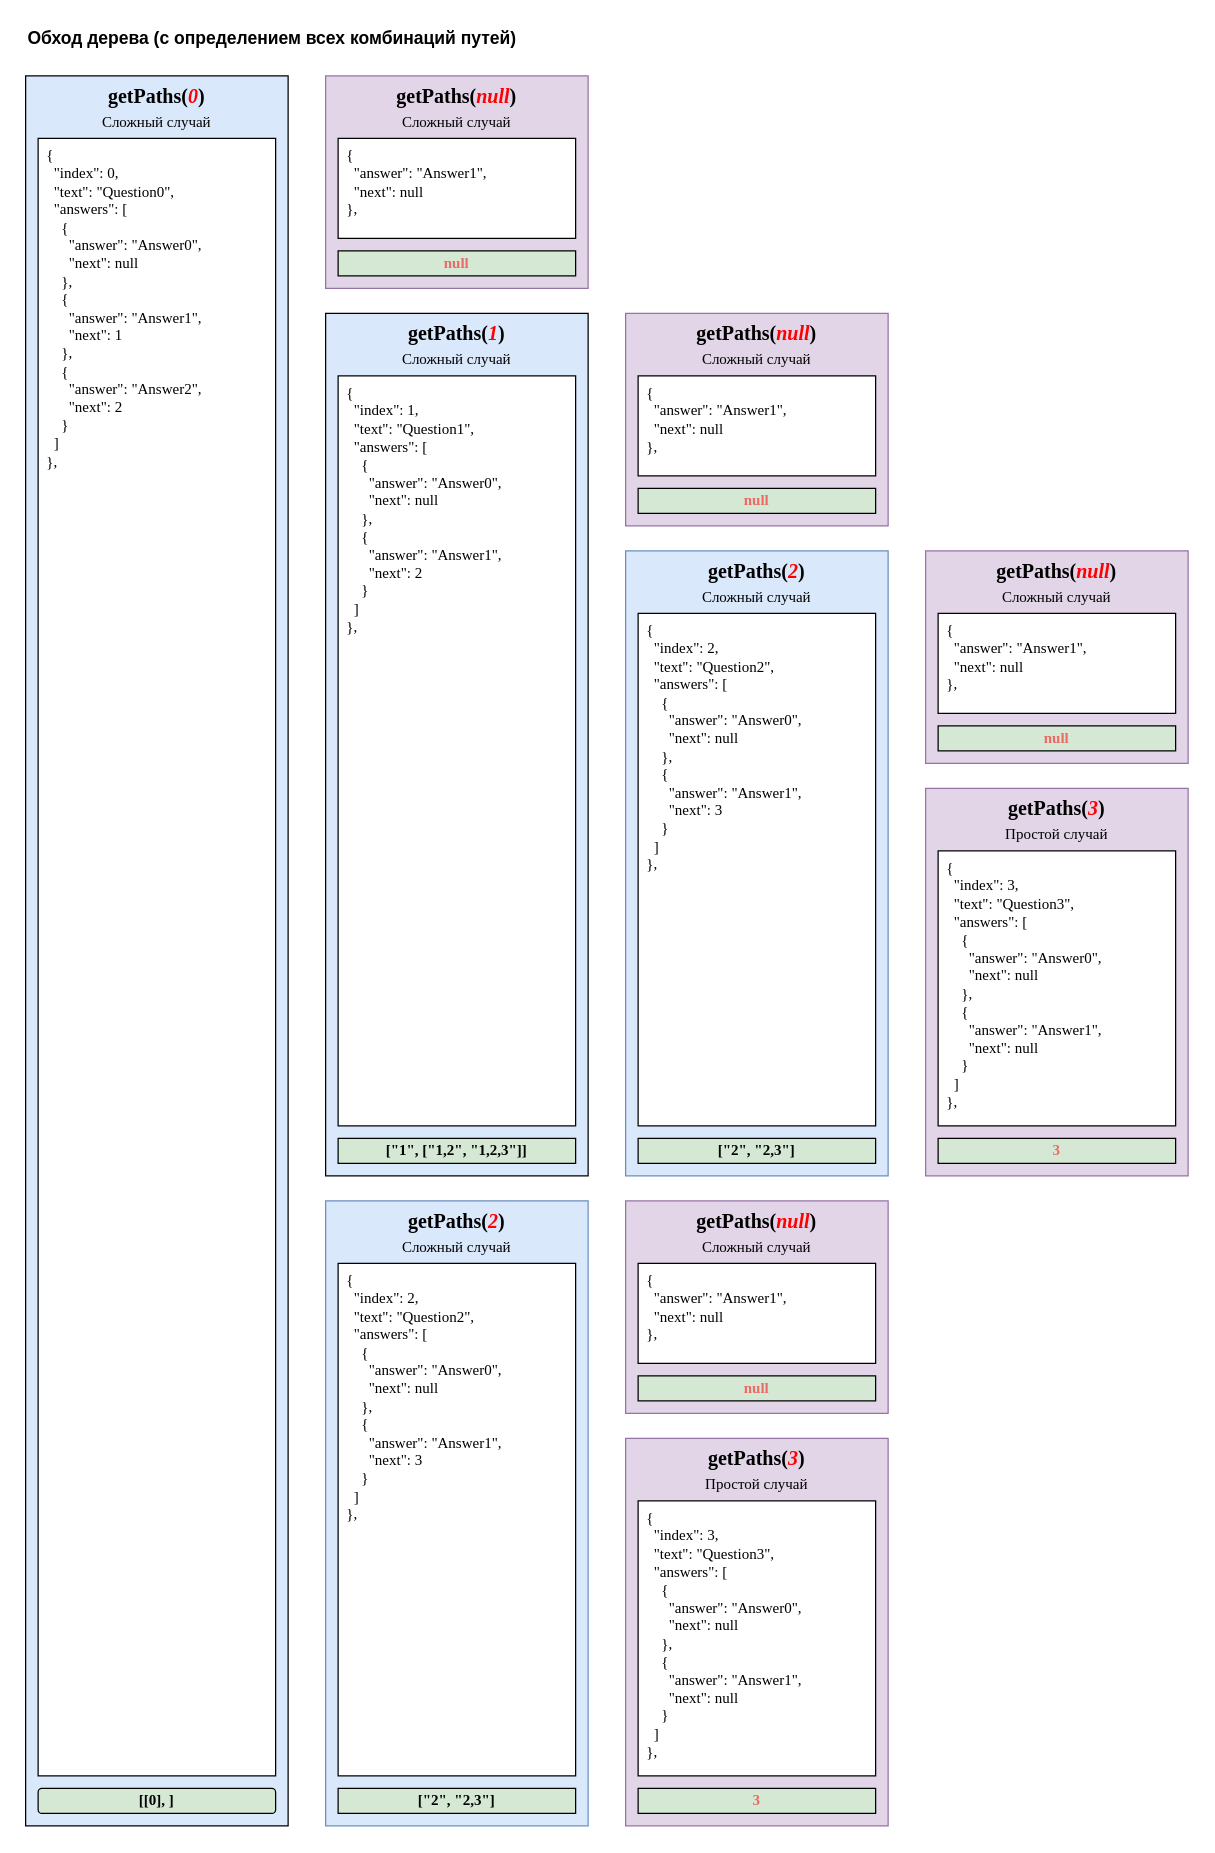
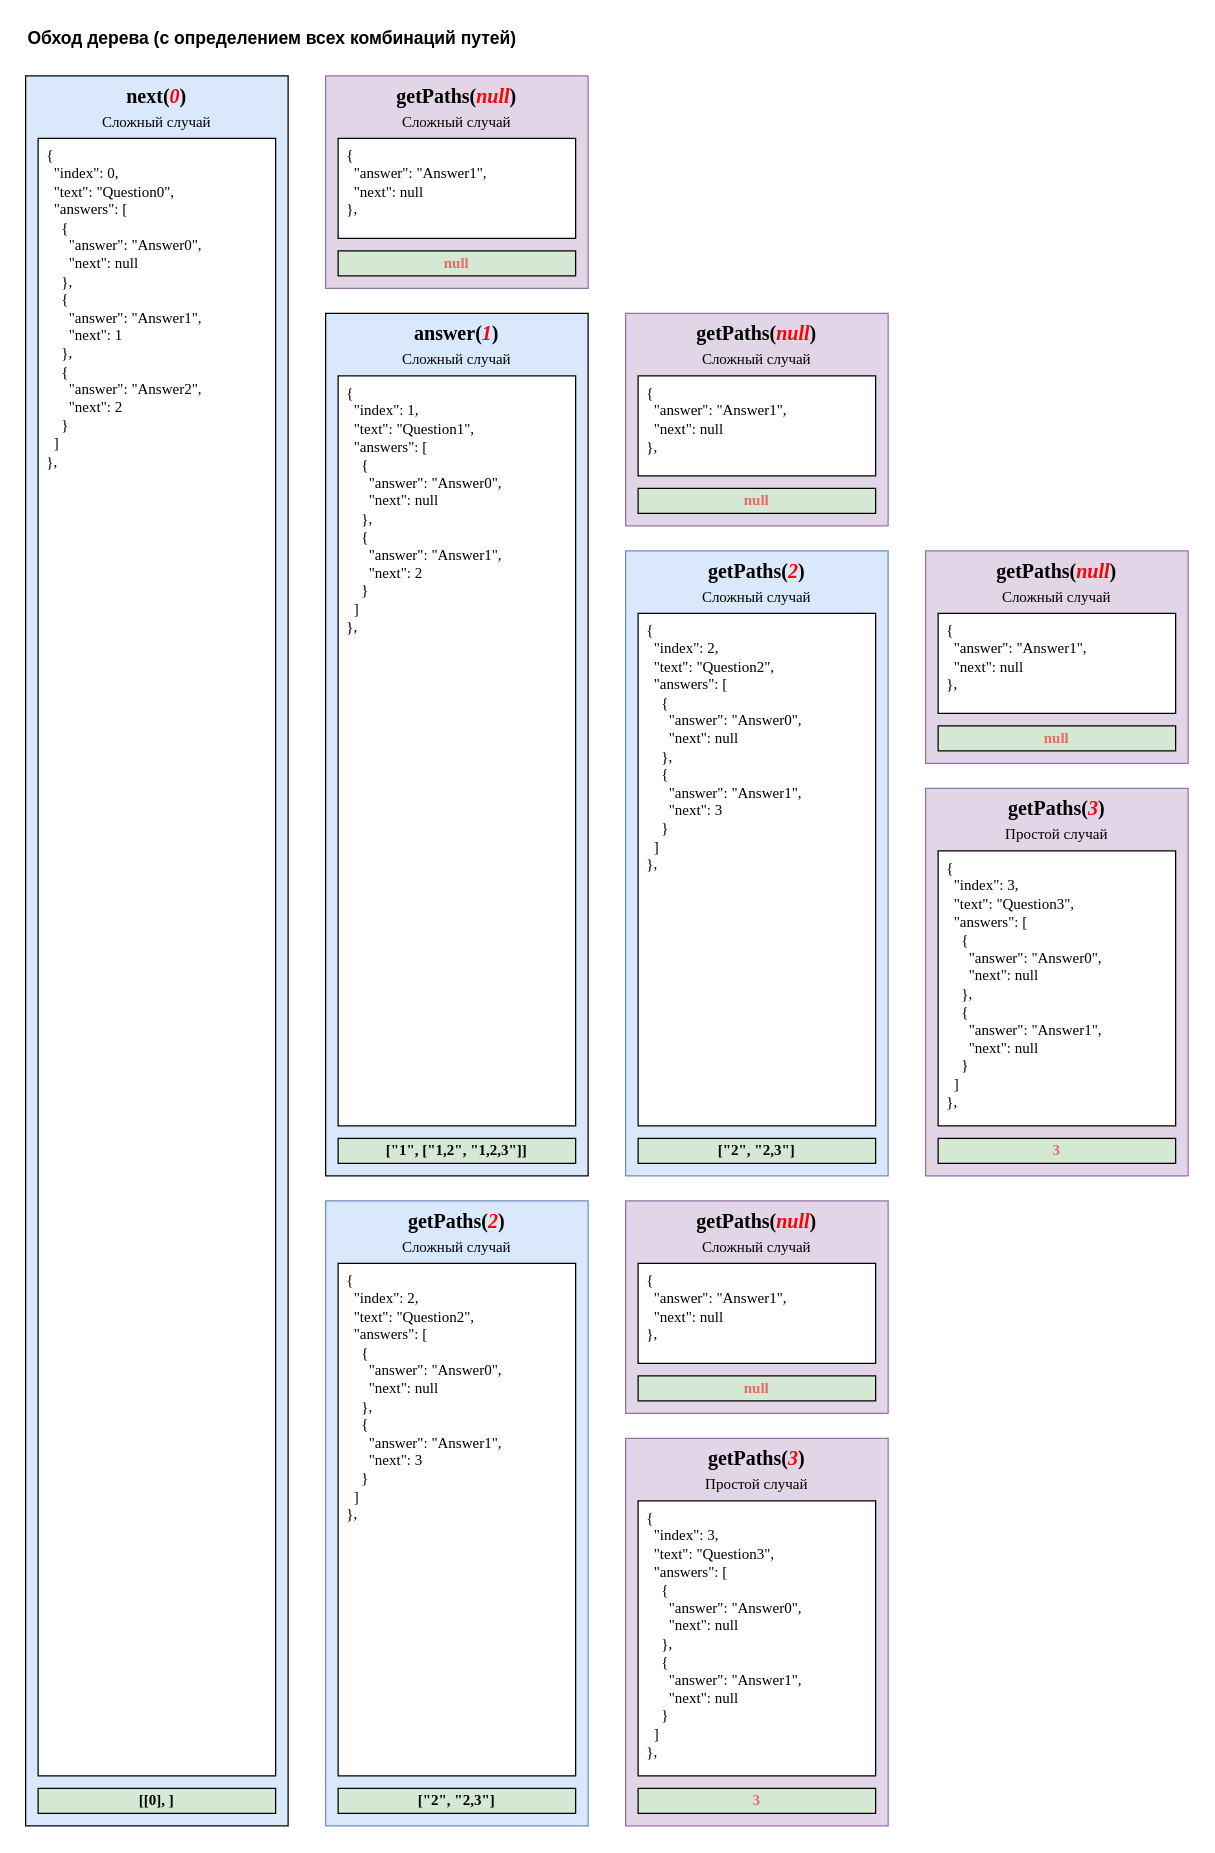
- <mxCell id="3" value="&lt;b&gt;getPaths(&lt;/b&gt;&lt;i&gt;&lt;font color=&quot;#ff0000&quot;&gt;&lt;b&gt;0&lt;/b&gt;&lt;/font&gt;&lt;/i&gt;&lt;span style=&quot;font-weight: 700&quot;&gt;)&lt;br&gt;&lt;/span&gt;&lt;span style=&quot;font-size: 12px ; text-align: left&quot;&gt;Сложный случай&lt;/span&gt;&lt;span style=&quot;font-weight: 700&quot;&gt;&lt;br&gt;&lt;/span&gt;" style="rounded=0;fillColor=#dae8fc;strokeColor=default;shadow=0;gradientColor=none;whiteSpace=wrap;html=1;fontFamily=Consolas;fontSize=16;verticalAlign=top;" parent="1" vertex="1"><mxGeometry x="20" y="60" width="210" height="1400" as="geometry" /></mxCell>
+ <mxCell id="3" value="&lt;b&gt;next(&lt;/b&gt;&lt;i&gt;&lt;font color=&quot;#ff0000&quot;&gt;&lt;b&gt;0&lt;/b&gt;&lt;/font&gt;&lt;/i&gt;&lt;span style=&quot;font-weight: 700&quot;&gt;)&lt;br&gt;&lt;/span&gt;&lt;span style=&quot;font-size: 12px ; text-align: left&quot;&gt;Сложный случай&lt;/span&gt;&lt;span style=&quot;font-weight: 700&quot;&gt;&lt;br&gt;&lt;/span&gt;" style="rounded=0;fillColor=#dae8fc;strokeColor=default;shadow=0;gradientColor=none;whiteSpace=wrap;html=1;fontFamily=Consolas;fontSize=16;verticalAlign=top;" parent="1" vertex="1"><mxGeometry x="20" y="60" width="210" height="1400" as="geometry" /></mxCell>
- <mxCell id="6" value="&lt;b&gt;getPaths(&lt;/b&gt;&lt;i&gt;&lt;b&gt;&lt;font color=&quot;#ff0000&quot;&gt;1&lt;/font&gt;&lt;/b&gt;&lt;/i&gt;&lt;span style=&quot;font-weight: 700&quot;&gt;)&lt;br&gt;&lt;/span&gt;&lt;span style=&quot;font-size: 12px ; text-align: left&quot;&gt;Сложный случай&lt;/span&gt;&lt;span style=&quot;font-weight: 700&quot;&gt;&lt;br&gt;&lt;/span&gt;" style="rounded=0;fillColor=#dae8fc;strokeColor=default;shadow=0;gradientColor=none;whiteSpace=wrap;html=1;fontFamily=Consolas;fontSize=16;verticalAlign=top;" parent="1" vertex="1"><mxGeometry x="260" y="250" width="210" height="690" as="geometry" /></mxCell>
+ <mxCell id="6" value="&lt;b&gt;answer(&lt;/b&gt;&lt;i&gt;&lt;b&gt;&lt;font color=&quot;#ff0000&quot;&gt;1&lt;/font&gt;&lt;/b&gt;&lt;/i&gt;&lt;span style=&quot;font-weight: 700&quot;&gt;)&lt;br&gt;&lt;/span&gt;&lt;span style=&quot;font-size: 12px ; text-align: left&quot;&gt;Сложный случай&lt;/span&gt;&lt;span style=&quot;font-weight: 700&quot;&gt;&lt;br&gt;&lt;/span&gt;" style="rounded=0;fillColor=#dae8fc;strokeColor=default;shadow=0;gradientColor=none;whiteSpace=wrap;html=1;fontFamily=Consolas;fontSize=16;verticalAlign=top;" parent="1" vertex="1"><mxGeometry x="260" y="250" width="210" height="690" as="geometry" /></mxCell>
- <mxCell id="5" value="[[0], ]" style="whiteSpace=wrap;html=1;shadow=0;fontFamily=Consolas;strokeColor=#000000;align=center;spacingLeft=5;spacingRight=5;verticalAlign=middle;fillColor=#d5e8d4;fontStyle=1;rounded=1;" parent="1" vertex="1"><mxGeometry x="30" y="1430" width="190" height="20" as="geometry" /></mxCell>
+ <mxCell id="5" value="[[0], ]" style="rounded=0;whiteSpace=wrap;html=1;shadow=0;fontFamily=Consolas;strokeColor=#000000;align=center;spacingLeft=5;spacingRight=5;verticalAlign=middle;fillColor=#d5e8d4;fontStyle=1" parent="1" vertex="1"><mxGeometry x="30" y="1430" width="190" height="20" as="geometry" /></mxCell>
